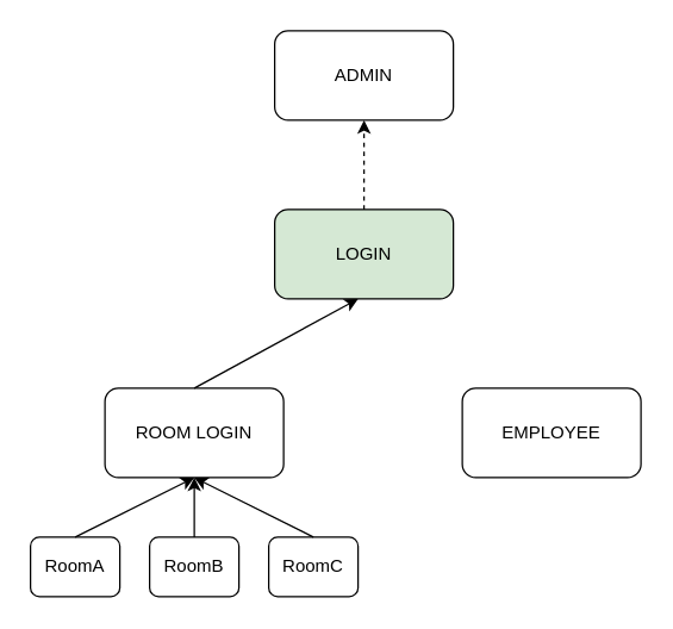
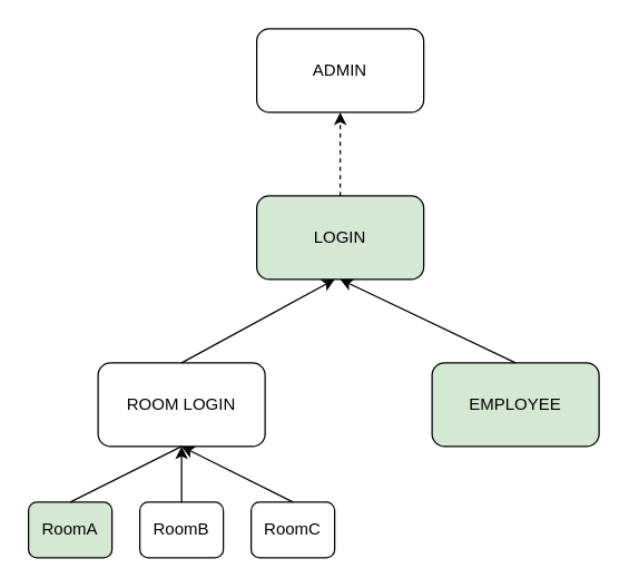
+ <mxCell id="8" value="" style="endArrow=classic;html=1;rounded=0;entryX=0.5;entryY=1;entryDx=0;entryDy=0;exitX=0.5;exitY=0;exitDx=0;exitDy=0;" parent="1" source="6" target="4" edge="1"><mxGeometry width="50" height="50" relative="1" as="geometry"><mxPoint x="350" y="270" as="sourcePoint" /><mxPoint x="400" y="220" as="targetPoint" /></mxGeometry></mxCell>
- <mxCell id="6" value="EMPLOYEE" style="rounded=1;whiteSpace=wrap;html=1;" parent="1" vertex="1"><mxGeometry x="310" y="260" width="120" height="60" as="geometry" /></mxCell>
+ <mxCell id="6" value="EMPLOYEE" style="rounded=1;whiteSpace=wrap;html=1;fillColor=#d5e8d4;" parent="1" vertex="1"><mxGeometry x="310" y="260" width="120" height="60" as="geometry" /></mxCell>
- <mxCell id="12" value="" style="endArrow=classic;html=1;rounded=0;exitX=0.5;exitY=0;exitDx=0;exitDy=0;entryX=0.5;entryY=1;entryDx=0;entryDy=0;" parent="1" source="9" target="5" edge="1"><mxGeometry width="50" height="50" relative="1" as="geometry"><mxPoint x="40" y="370" as="sourcePoint" /><mxPoint x="90" y="320" as="targetPoint" /></mxGeometry></mxCell>
+ <mxCell id="12" value="" style="endArrow=none;html=1;rounded=0;exitX=0.5;exitY=0;exitDx=0;exitDy=0;entryX=0.5;entryY=1;entryDx=0;entryDy=0;" parent="1" source="9" target="5" edge="1"><mxGeometry width="50" height="50" relative="1" as="geometry"><mxPoint x="40" y="370" as="sourcePoint" /><mxPoint x="90" y="320" as="targetPoint" /></mxGeometry></mxCell>
- <mxCell id="9" value="RoomA" style="rounded=1;whiteSpace=wrap;html=1;" parent="1" vertex="1"><mxGeometry x="20" y="360" width="60" height="40" as="geometry" /></mxCell>
+ <mxCell id="9" value="RoomA" style="rounded=1;whiteSpace=wrap;html=1;fillColor=#d5e8d4;" parent="1" vertex="1"><mxGeometry x="20" y="360" width="60" height="40" as="geometry" /></mxCell>
